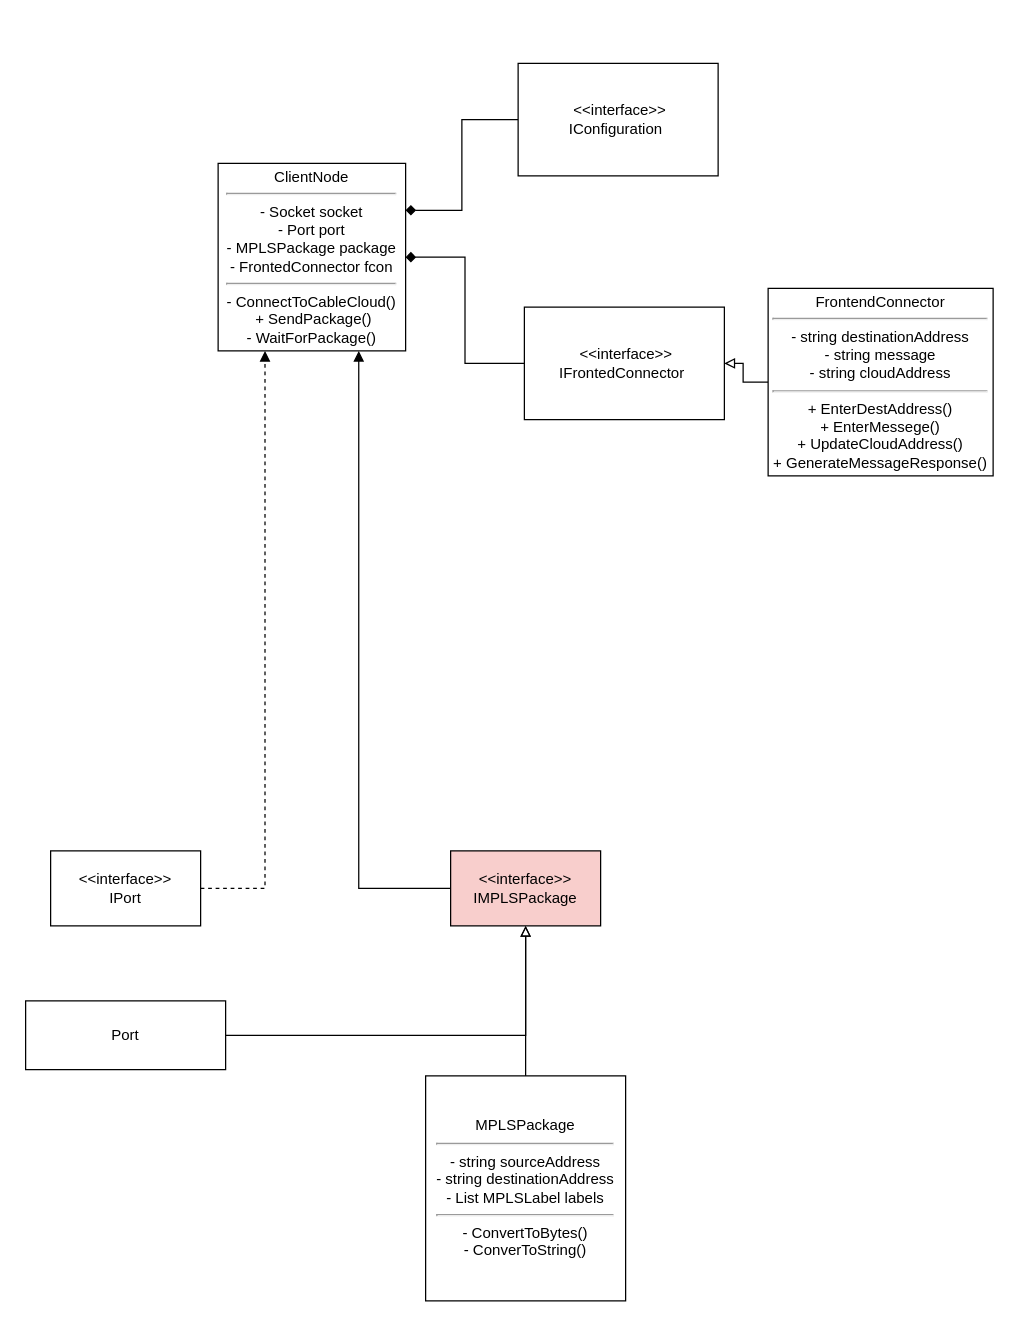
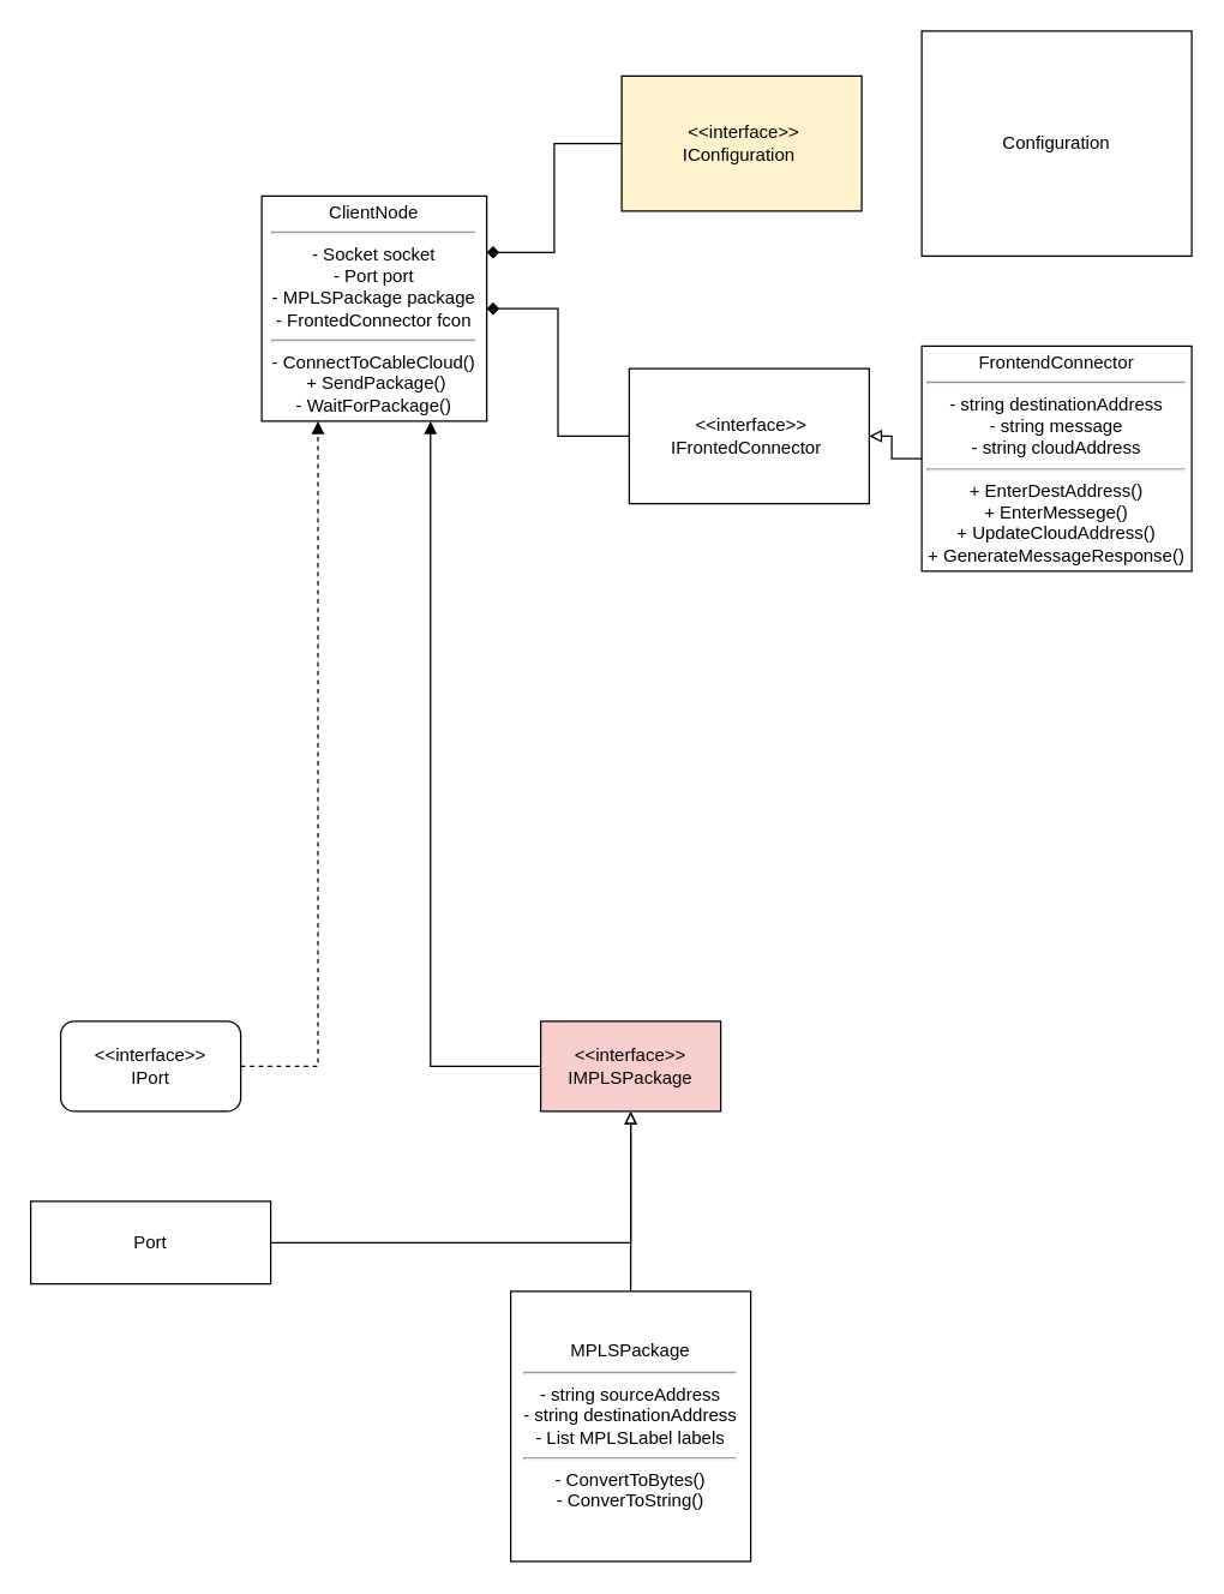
- <mxCell id="18" value="&amp;nbsp;&amp;lt;&amp;lt;interface&amp;gt;&amp;gt;&lt;br&gt;IConfiguration&amp;nbsp;" style="rounded=0;whiteSpace=wrap;html=1;" vertex="1" parent="1"><mxGeometry x="414" y="50" width="160" height="90" as="geometry" /></mxCell>
+ <mxCell id="18" value="&amp;nbsp;&amp;lt;&amp;lt;interface&amp;gt;&amp;gt;&lt;br&gt;IConfiguration&amp;nbsp;" style="rounded=0;whiteSpace=wrap;html=1;fillColor=#fff2cc;" vertex="1" parent="1"><mxGeometry x="414" y="50" width="160" height="90" as="geometry" /></mxCell>
+ <mxCell id="15" value="Configuration" style="rounded=0;whiteSpace=wrap;html=1;" vertex="1" parent="1"><mxGeometry x="614" y="20" width="180" height="150" as="geometry" /></mxCell>
- <mxCell id="12" value="&amp;lt;&amp;lt;interface&amp;gt;&amp;gt;&lt;br&gt;IPort" style="rounded=0;whiteSpace=wrap;html=1;" vertex="1" parent="1"><mxGeometry x="40" y="680" width="120" height="60" as="geometry" /></mxCell>
+ <mxCell id="12" value="&amp;lt;&amp;lt;interface&amp;gt;&amp;gt;&lt;br&gt;IPort" style="whiteSpace=wrap;html=1;rounded=1;" vertex="1" parent="1"><mxGeometry x="40" y="680" width="120" height="60" as="geometry" /></mxCell>
